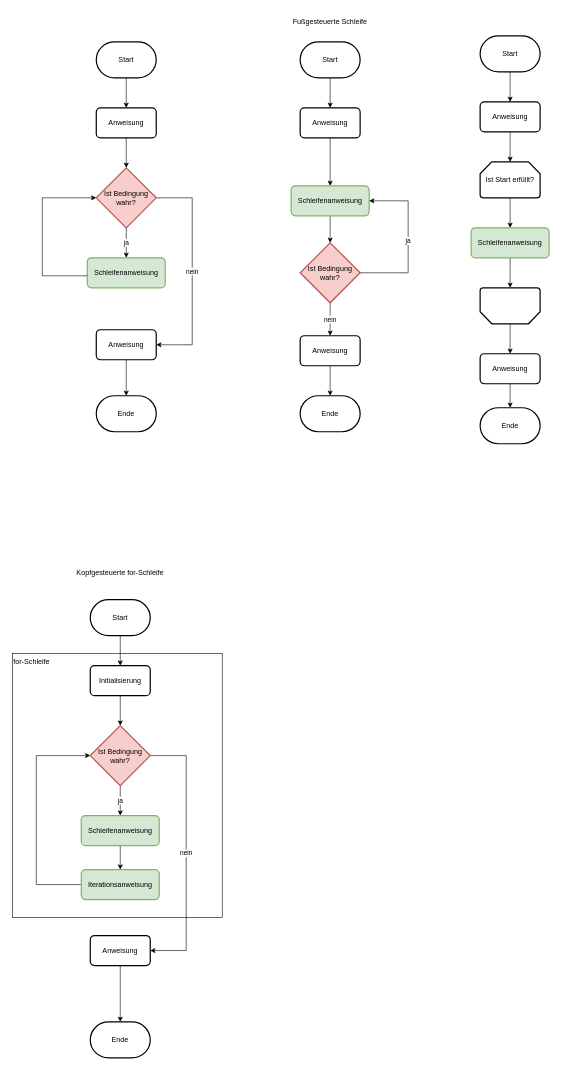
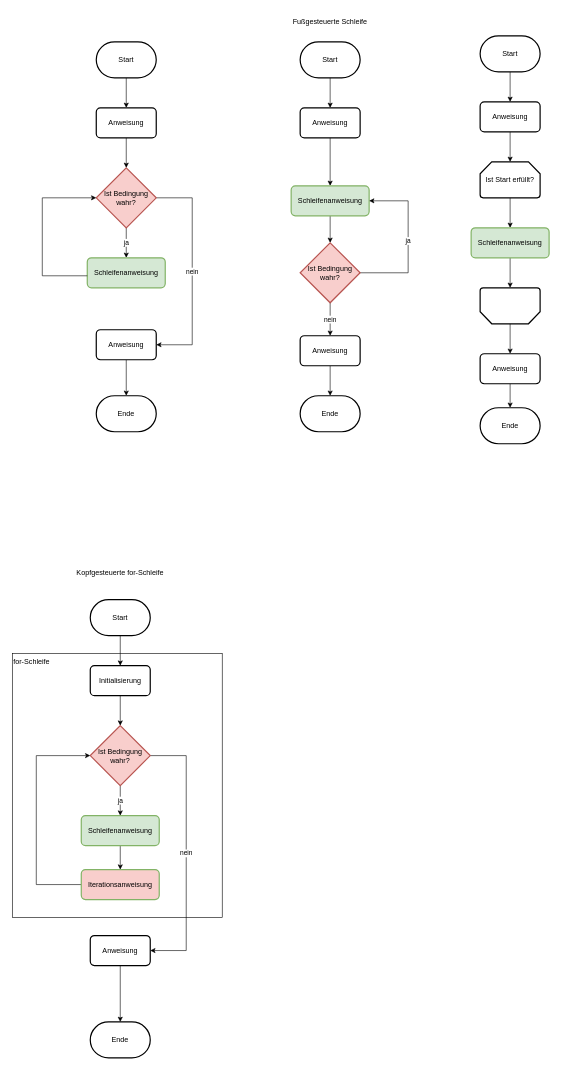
- <mxCell id="55" value="Iterationsanweisung" style="rounded=1;whiteSpace=wrap;html=1;absoluteArcSize=1;arcSize=14;strokeWidth=2;fillColor=#d5e8d4;strokeColor=#82b366;" vertex="1" parent="1"><mxGeometry x="135" y="1449" width="130" height="50" as="geometry" /></mxCell>
+ <mxCell id="55" value="Iterationsanweisung" style="rounded=1;whiteSpace=wrap;html=1;absoluteArcSize=1;arcSize=14;strokeWidth=2;fillColor=#f8cecc;strokeColor=#82b366;" vertex="1" parent="1"><mxGeometry x="135" y="1449" width="130" height="50" as="geometry" /></mxCell>
